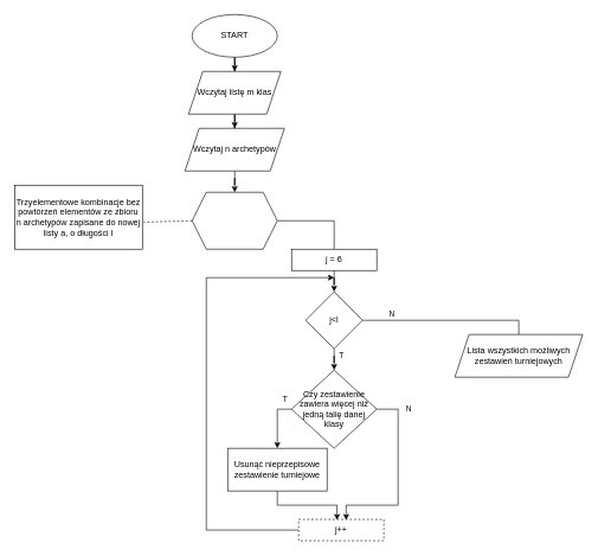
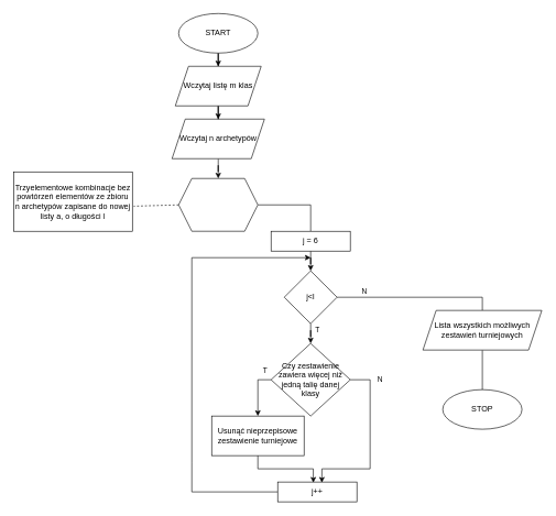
+ <mxCell id="20" value="" style="edgeStyle=orthogonalEdgeStyle;rounded=0;orthogonalLoop=1;jettySize=auto;html=1;endArrow=none;endFill=0;" edge="1" parent="1" source="21" target="19"><mxGeometry relative="1" as="geometry" /></mxCell>
+ <mxCell id="19" value="STOP" style="ellipse;whiteSpace=wrap;html=1;" vertex="1" parent="1"><mxGeometry x="670" y="590" width="120" height="60" as="geometry" /></mxCell>
- <mxCell id="17" value="j++" style="whiteSpace=wrap;html=1;dashed=1;" vertex="1" parent="1"><mxGeometry x="420" y="730" width="120" height="30" as="geometry" /></mxCell>
+ <mxCell id="17" value="j++" style="whiteSpace=wrap;html=1;" vertex="1" parent="1"><mxGeometry x="420" y="730" width="120" height="30" as="geometry" /></mxCell>
